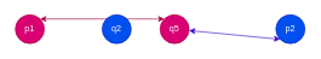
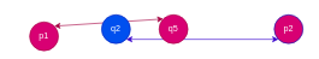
- <mxCell id="2" value="p1" style="ellipse;whiteSpace=wrap;html=1;aspect=fixed;fillColor=#d80073;strokeColor=#A50040;fontColor=#ffffff;" vertex="1" parent="1"><mxGeometry x="20" y="20" width="40" height="40" as="geometry" /></mxCell>
+ <mxCell id="2" value="p1" style="ellipse;whiteSpace=wrap;html=1;aspect=fixed;fillColor=#d80073;strokeColor=#A50040;fontColor=#ffffff;" vertex="1" parent="1"><mxGeometry x="40" y="30" width="40" height="40" as="geometry" /></mxCell>
- <mxCell id="5" value="p2" style="ellipse;whiteSpace=wrap;html=1;aspect=fixed;fillColor=#0050ef;strokeColor=#001DBC;fontColor=#ffffff;" vertex="1" parent="1"><mxGeometry x="380" y="20" width="40" height="40" as="geometry" /></mxCell>
+ <mxCell id="5" value="p2" style="ellipse;whiteSpace=wrap;html=1;aspect=fixed;fillColor=#d80073;strokeColor=#001DBC;fontColor=#ffffff;" vertex="1" parent="1"><mxGeometry x="380" y="20" width="40" height="40" as="geometry" /></mxCell>
- <mxCell id="6" value="" style="endArrow=classic;html=1;exitX=0;exitY=1;exitDx=0;exitDy=0;startArrow=classic;startFill=1;fillColor=#6a00ff;strokeColor=#3700CC;" edge="1" parent="1" source="5" target="7"><mxGeometry width="50" height="50" relative="1" as="geometry"><mxPoint x="303" y="66" as="sourcePoint" /><mxPoint x="610" y="-50" as="targetPoint" /></mxGeometry></mxCell>
+ <mxCell id="6" value="" style="endArrow=classic;html=1;entryX=1;entryY=1;entryDx=0;entryDy=0;exitX=0;exitY=1;exitDx=0;exitDy=0;startArrow=classic;startFill=1;fillColor=#6a00ff;strokeColor=#3700CC;" edge="1" parent="1" source="5" target="4"><mxGeometry width="50" height="50" relative="1" as="geometry"><mxPoint x="303" y="66" as="sourcePoint" /><mxPoint x="610" y="-50" as="targetPoint" /></mxGeometry></mxCell>
